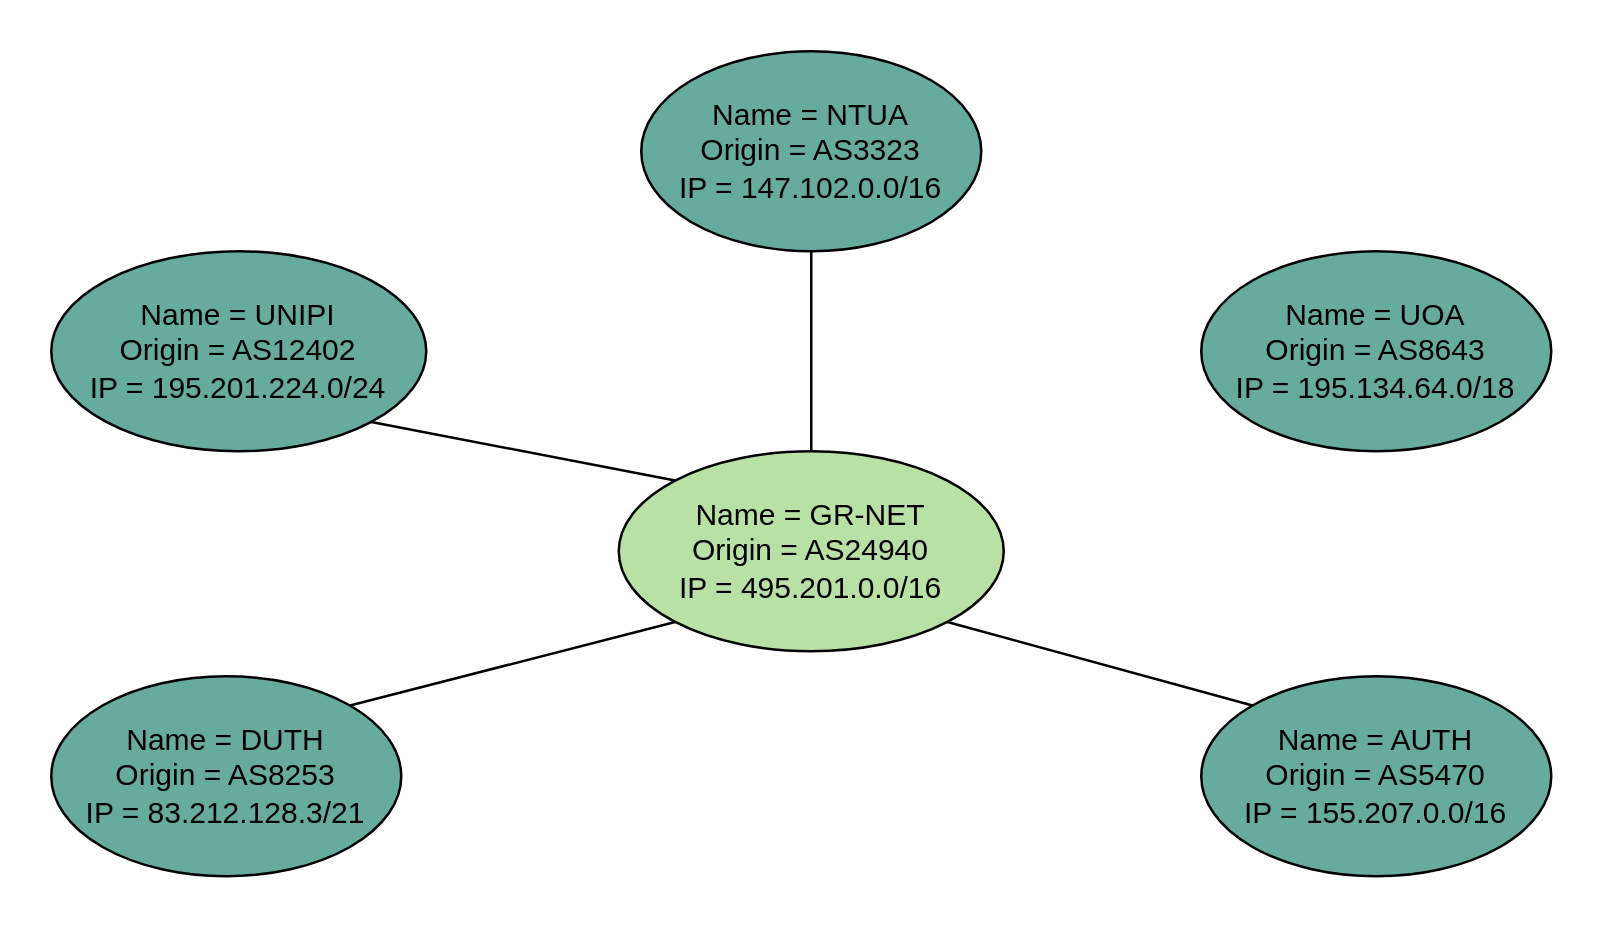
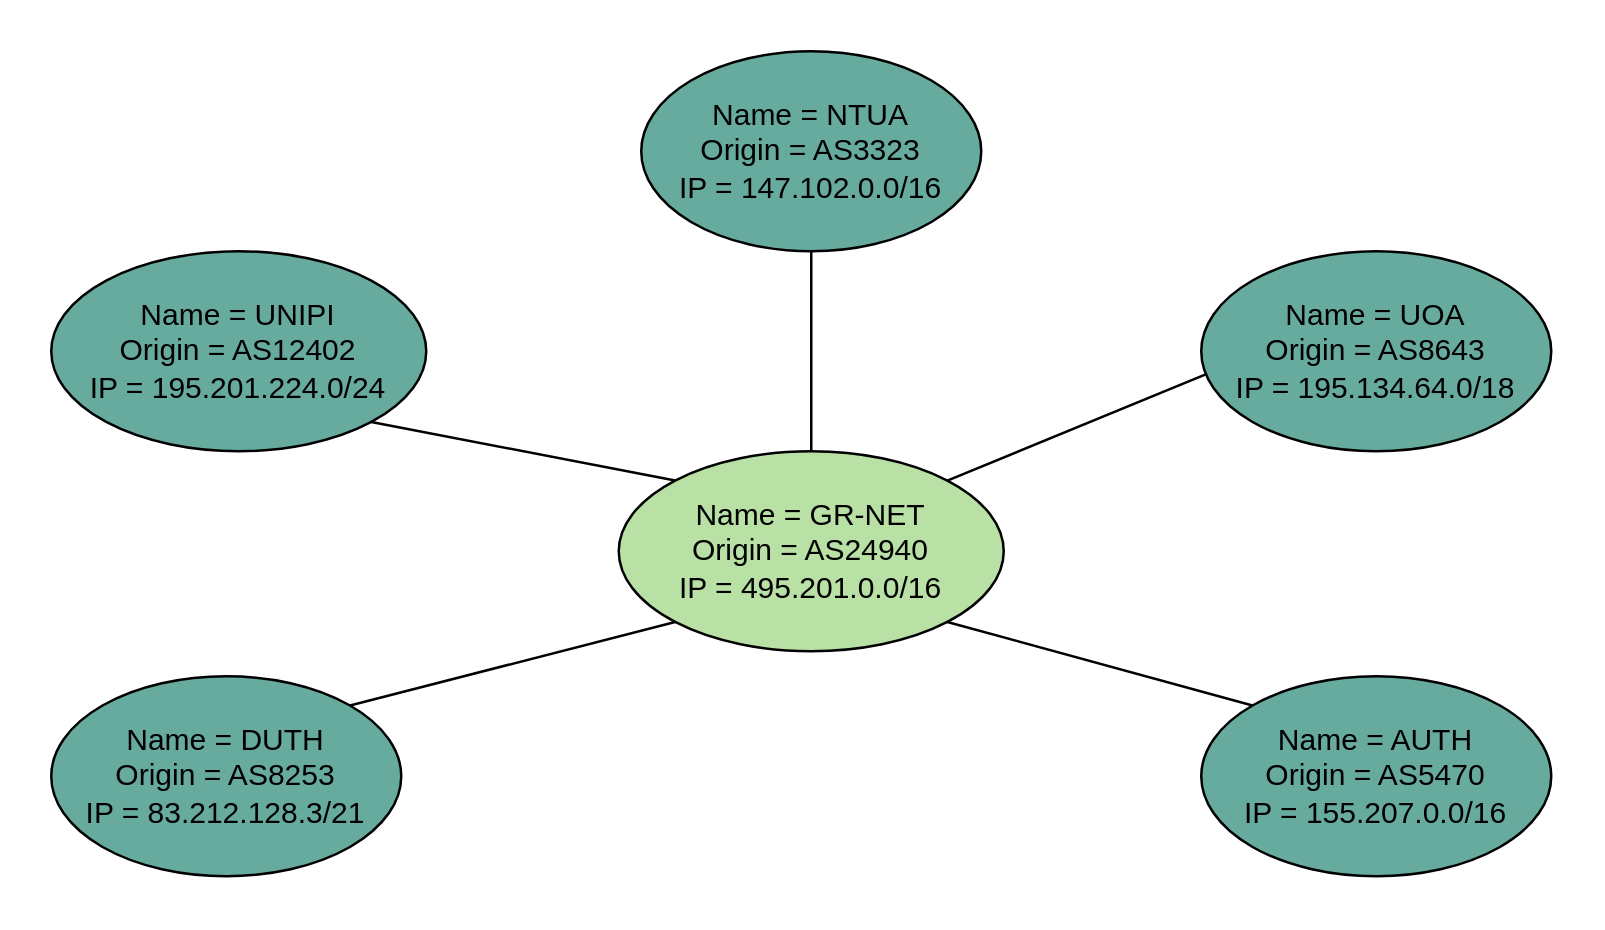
+ <mxCell id="8" value="" style="endArrow=none;html=1;rounded=0;entryX=0.011;entryY=0.617;entryDx=0;entryDy=0;entryPerimeter=0;exitX=1;exitY=0;exitDx=0;exitDy=0;" edge="1" parent="1" source="2" target="4"><mxGeometry width="50" height="50" relative="1" as="geometry"><mxPoint x="360" y="230" as="sourcePoint" /><mxPoint x="410" y="180" as="targetPoint" /></mxGeometry></mxCell>
